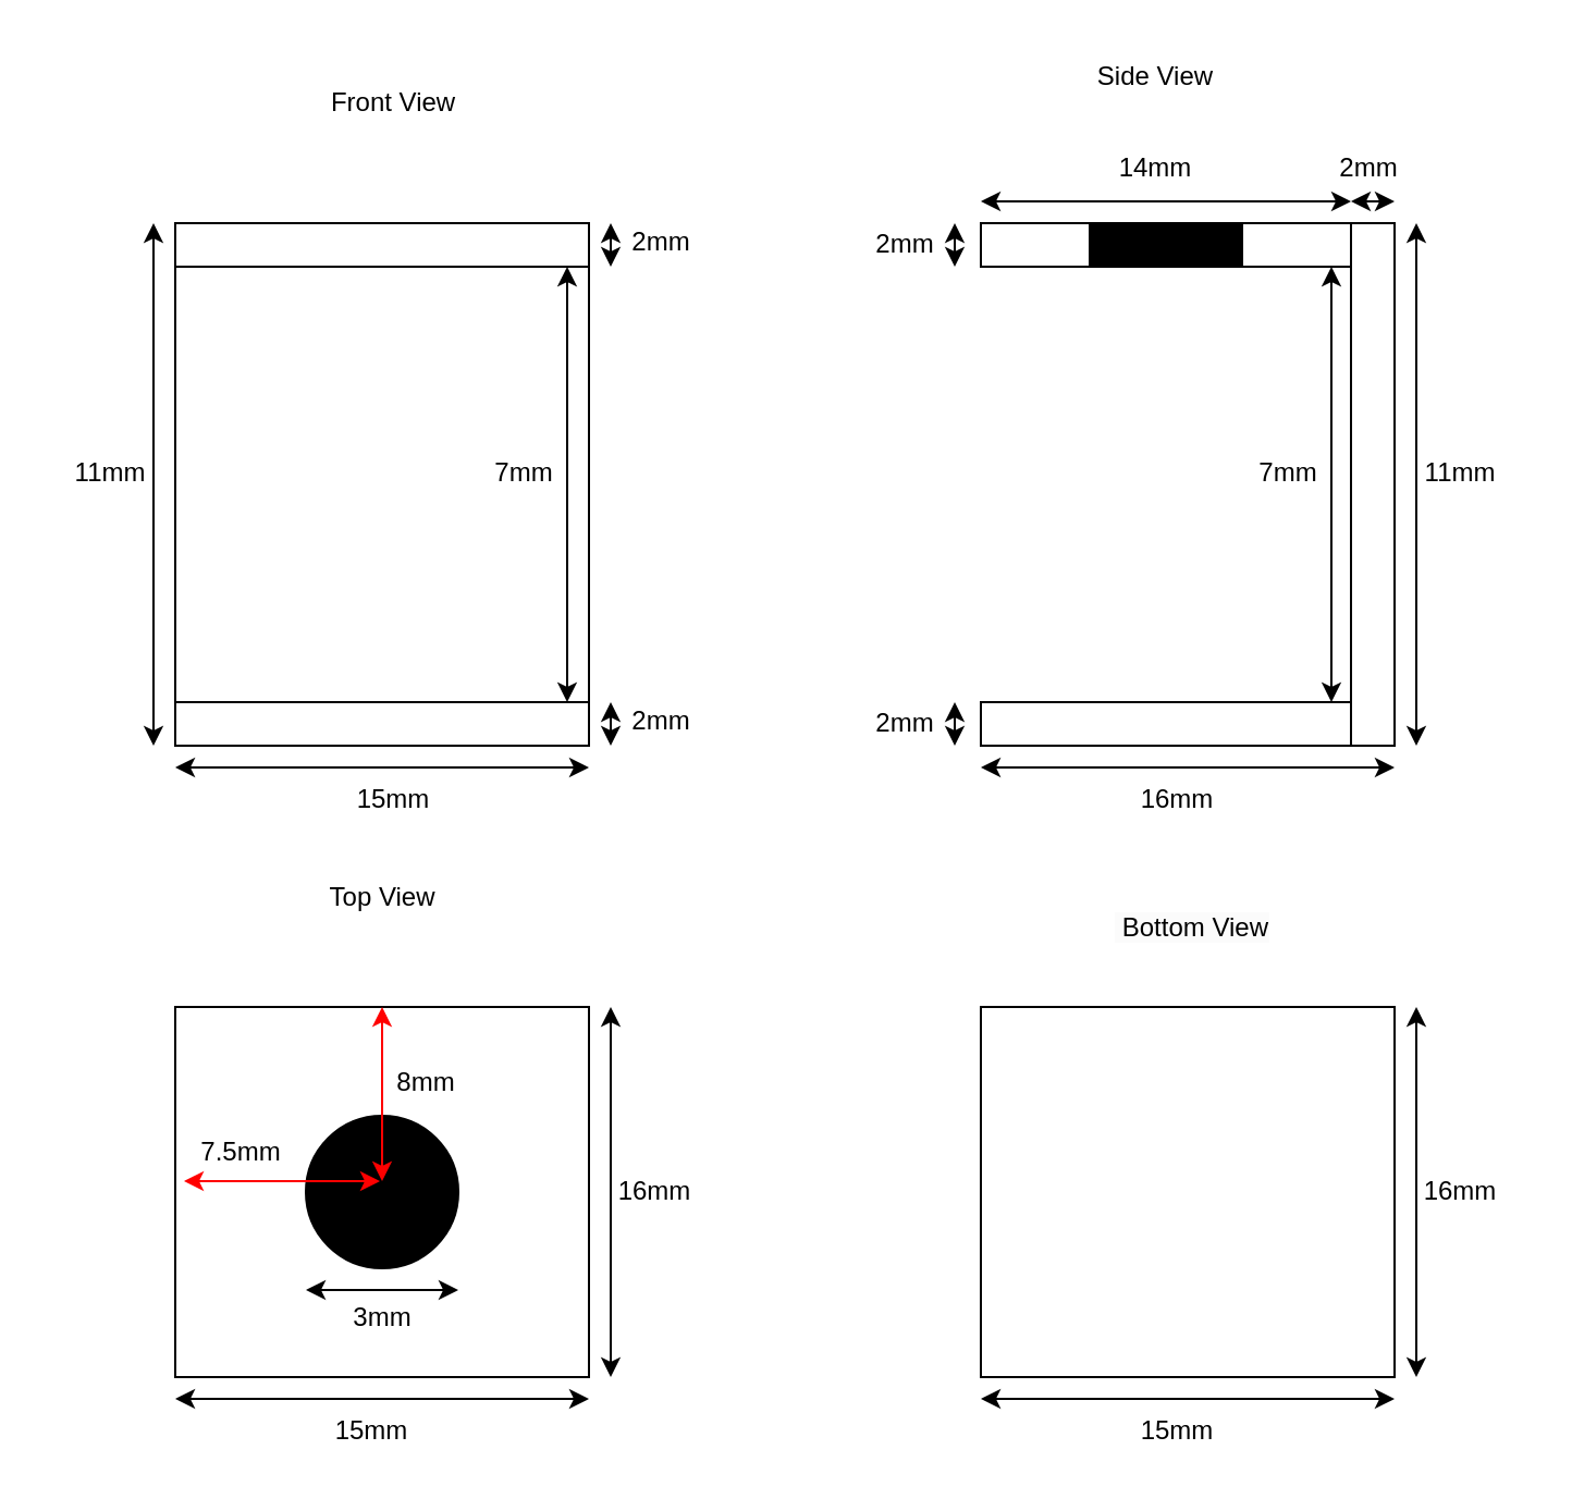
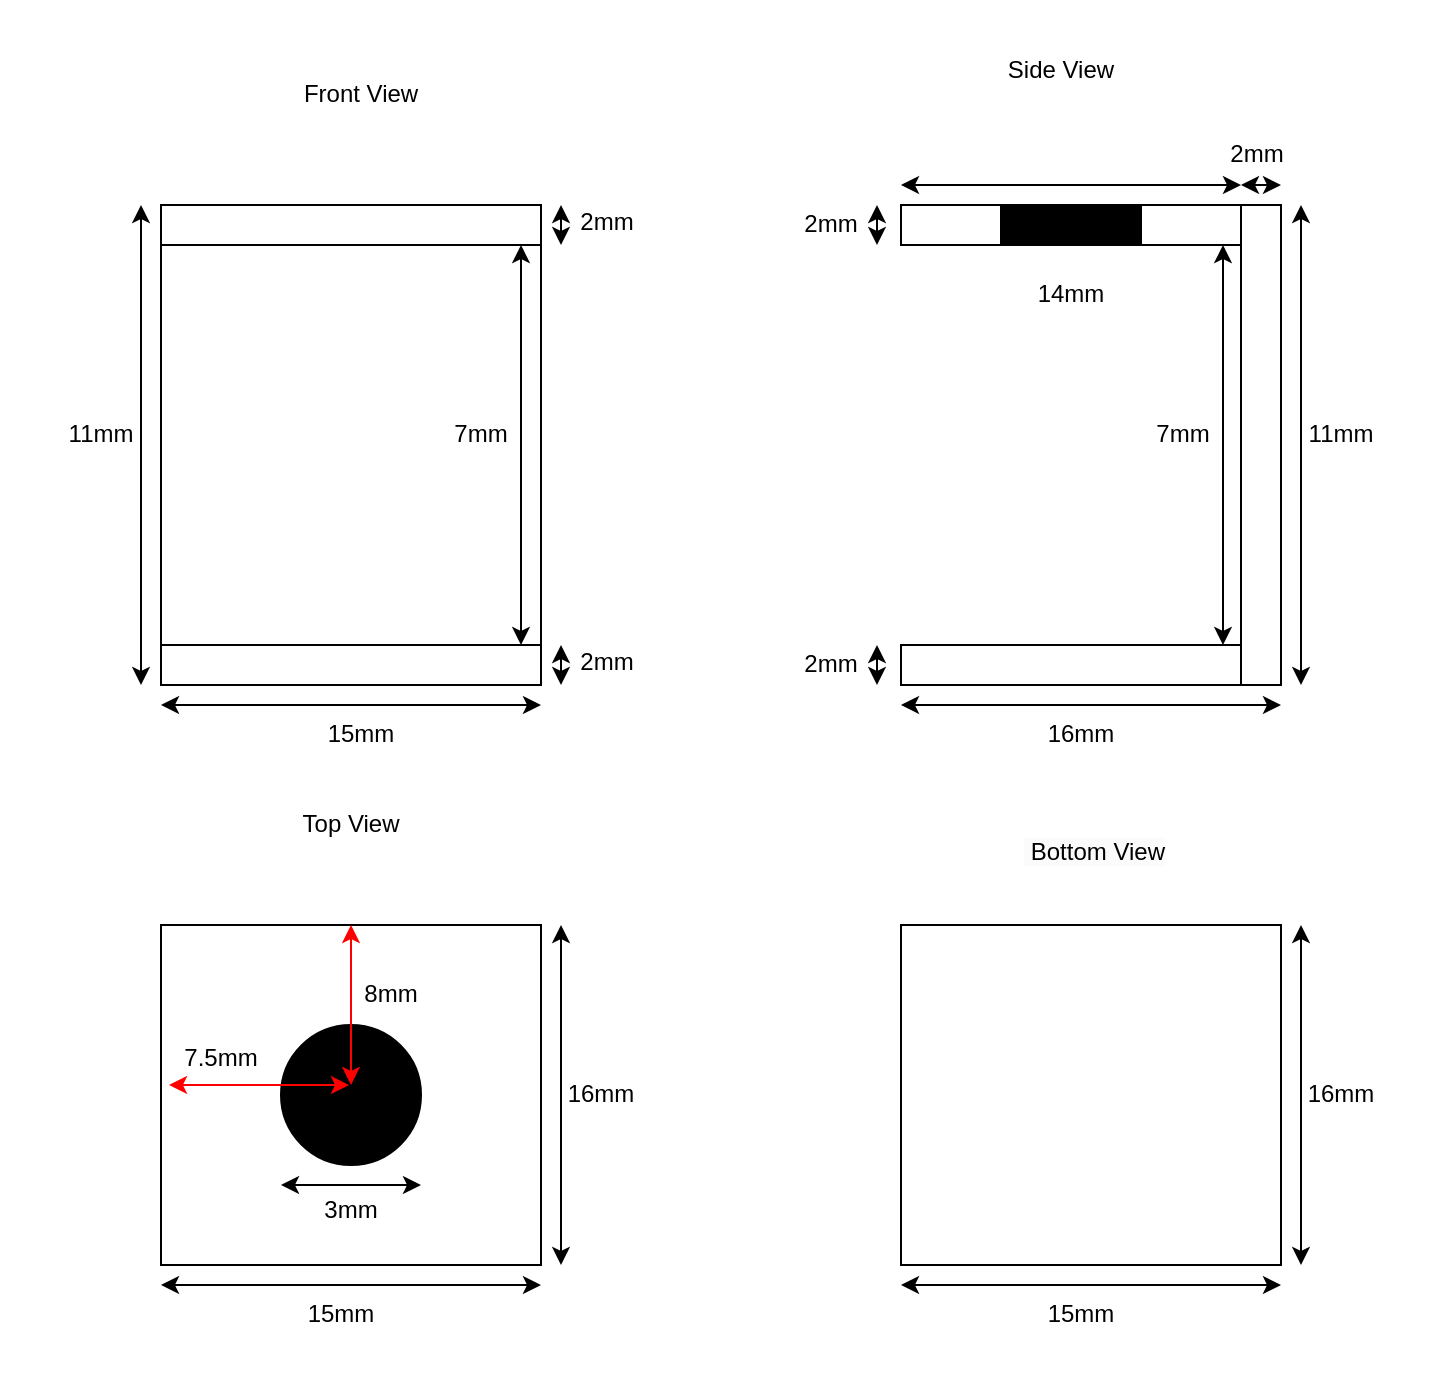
- <mxCell id="37" value="14mm" style="text;html=1;align=center;verticalAlign=middle;resizable=0;points=[];autosize=1;strokeColor=none;fillColor=none;" parent="1" vertex="1"><mxGeometry x="500" y="62" width="60" height="30" as="geometry" /></mxCell>
+ <mxCell id="37" value="14mm" style="text;html=1;align=center;verticalAlign=middle;resizable=0;points=[];autosize=1;strokeColor=none;fillColor=none;" parent="1" vertex="1"><mxGeometry x="505" y="132" width="60" height="30" as="geometry" /></mxCell>
